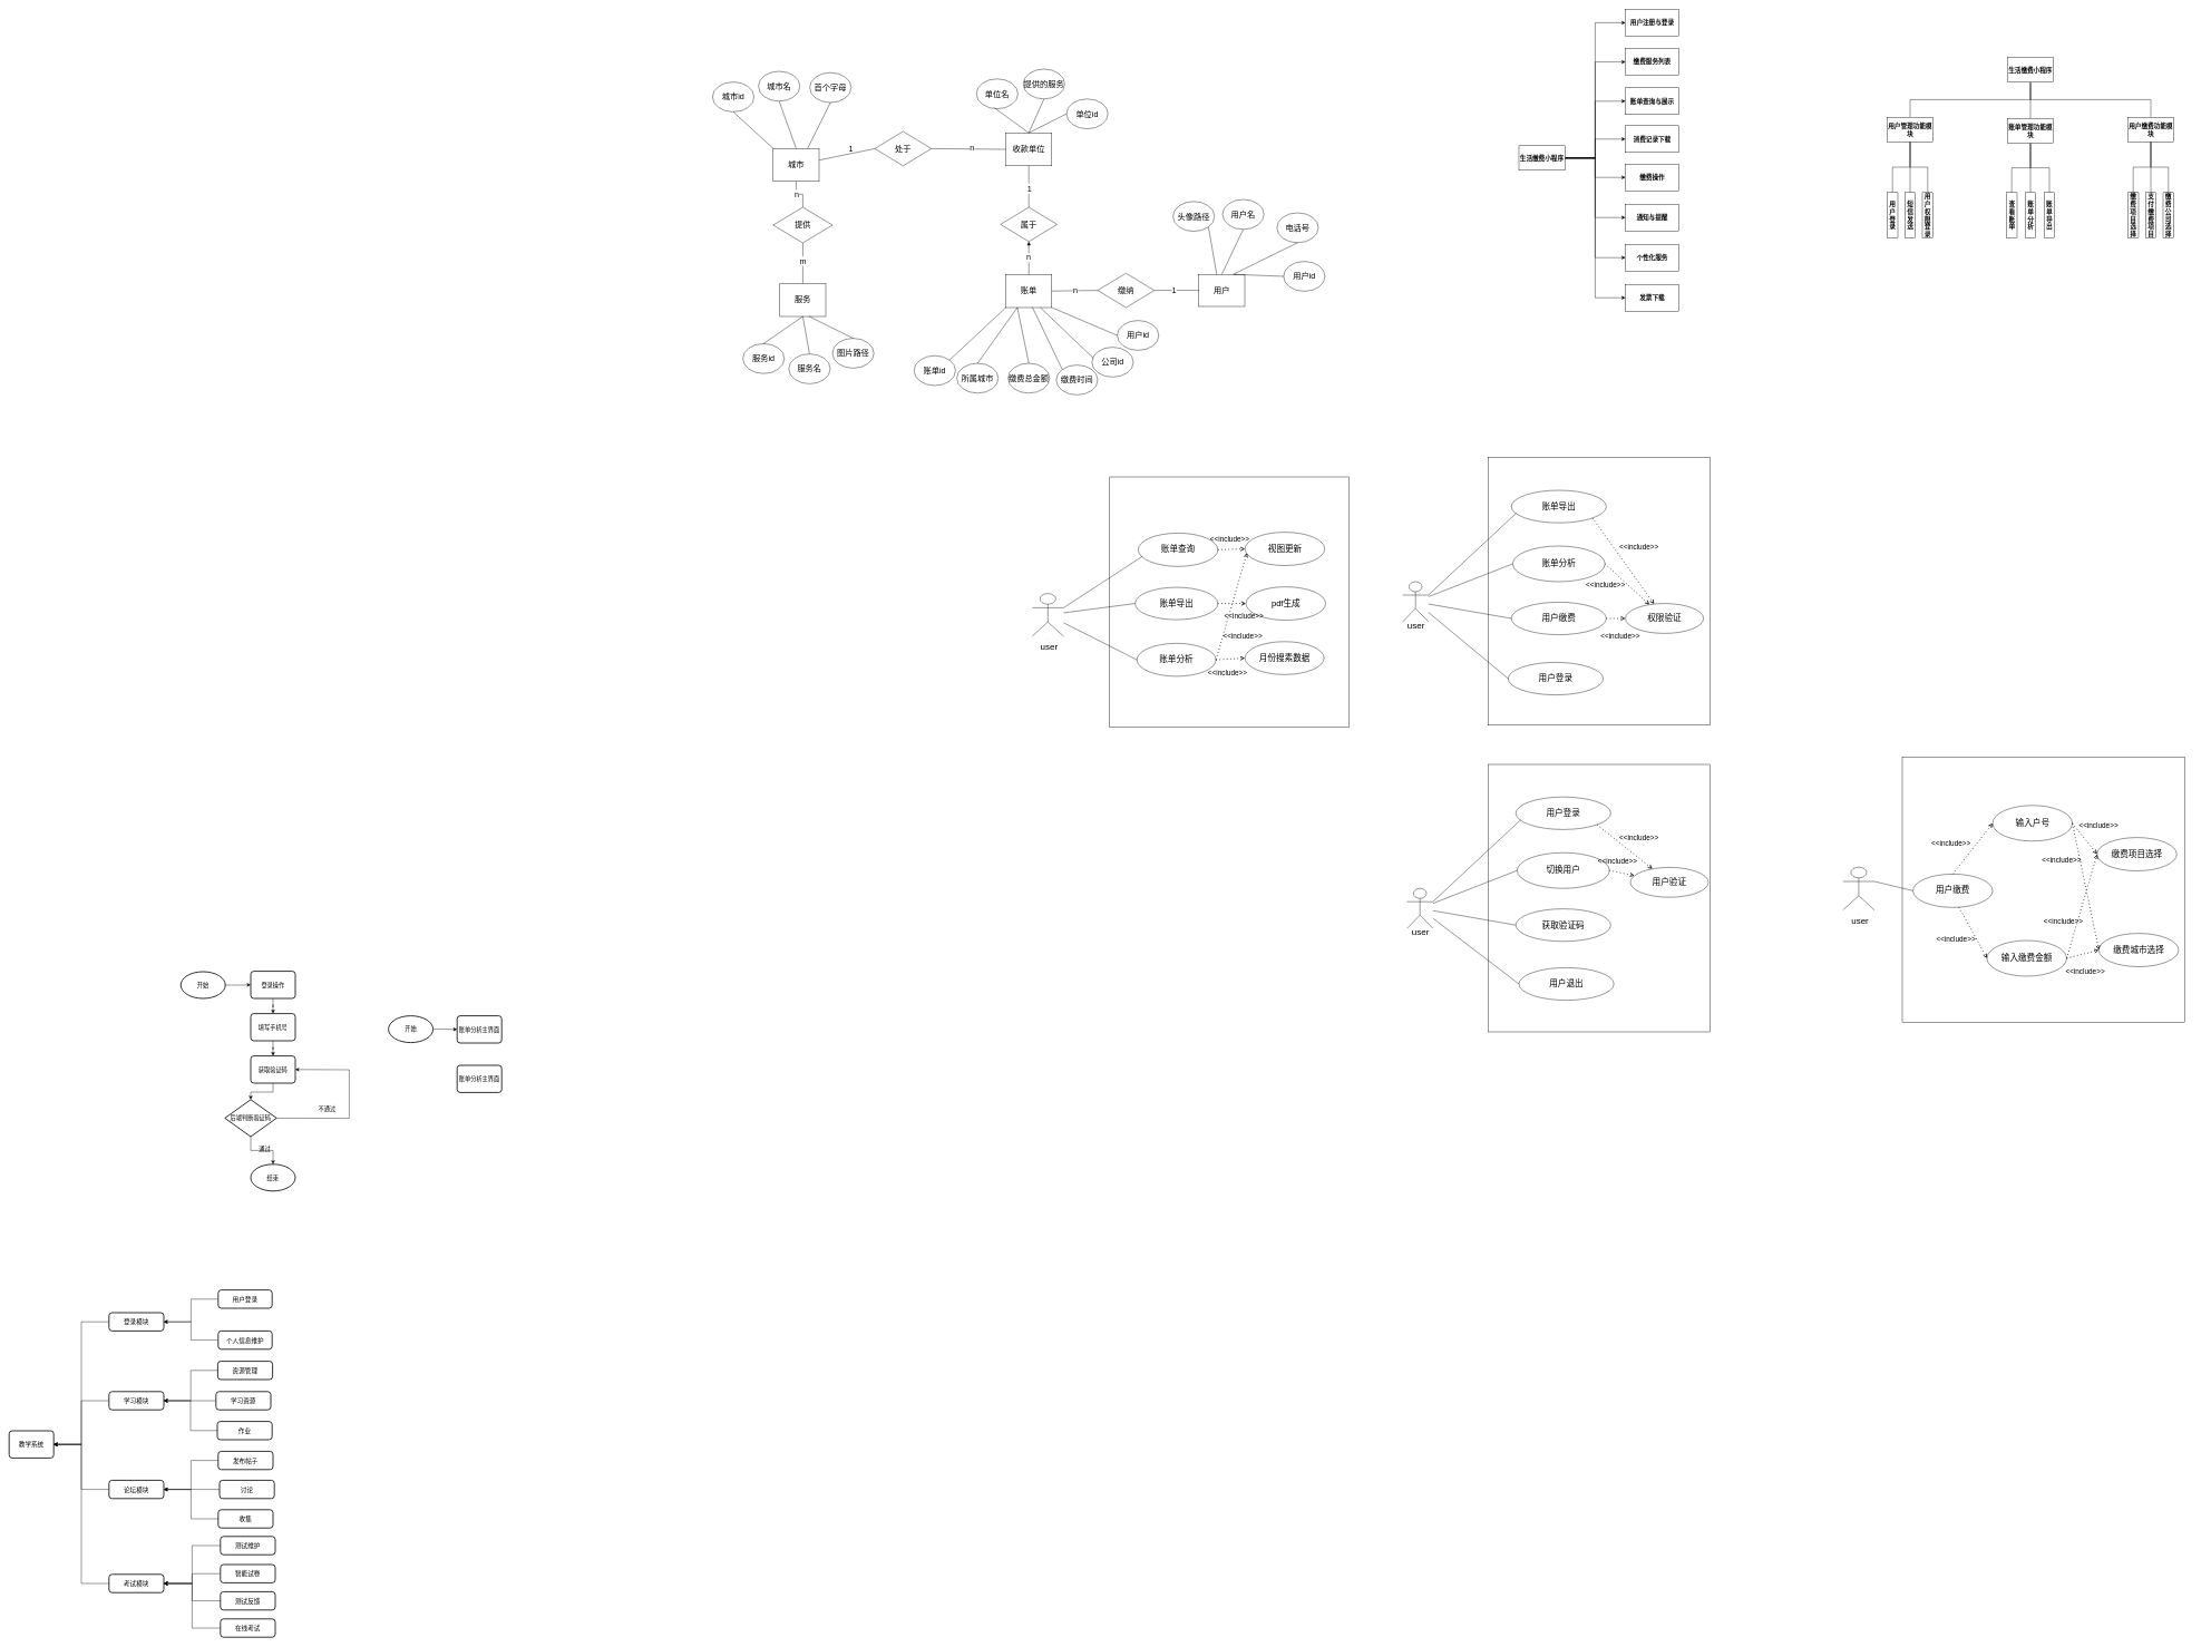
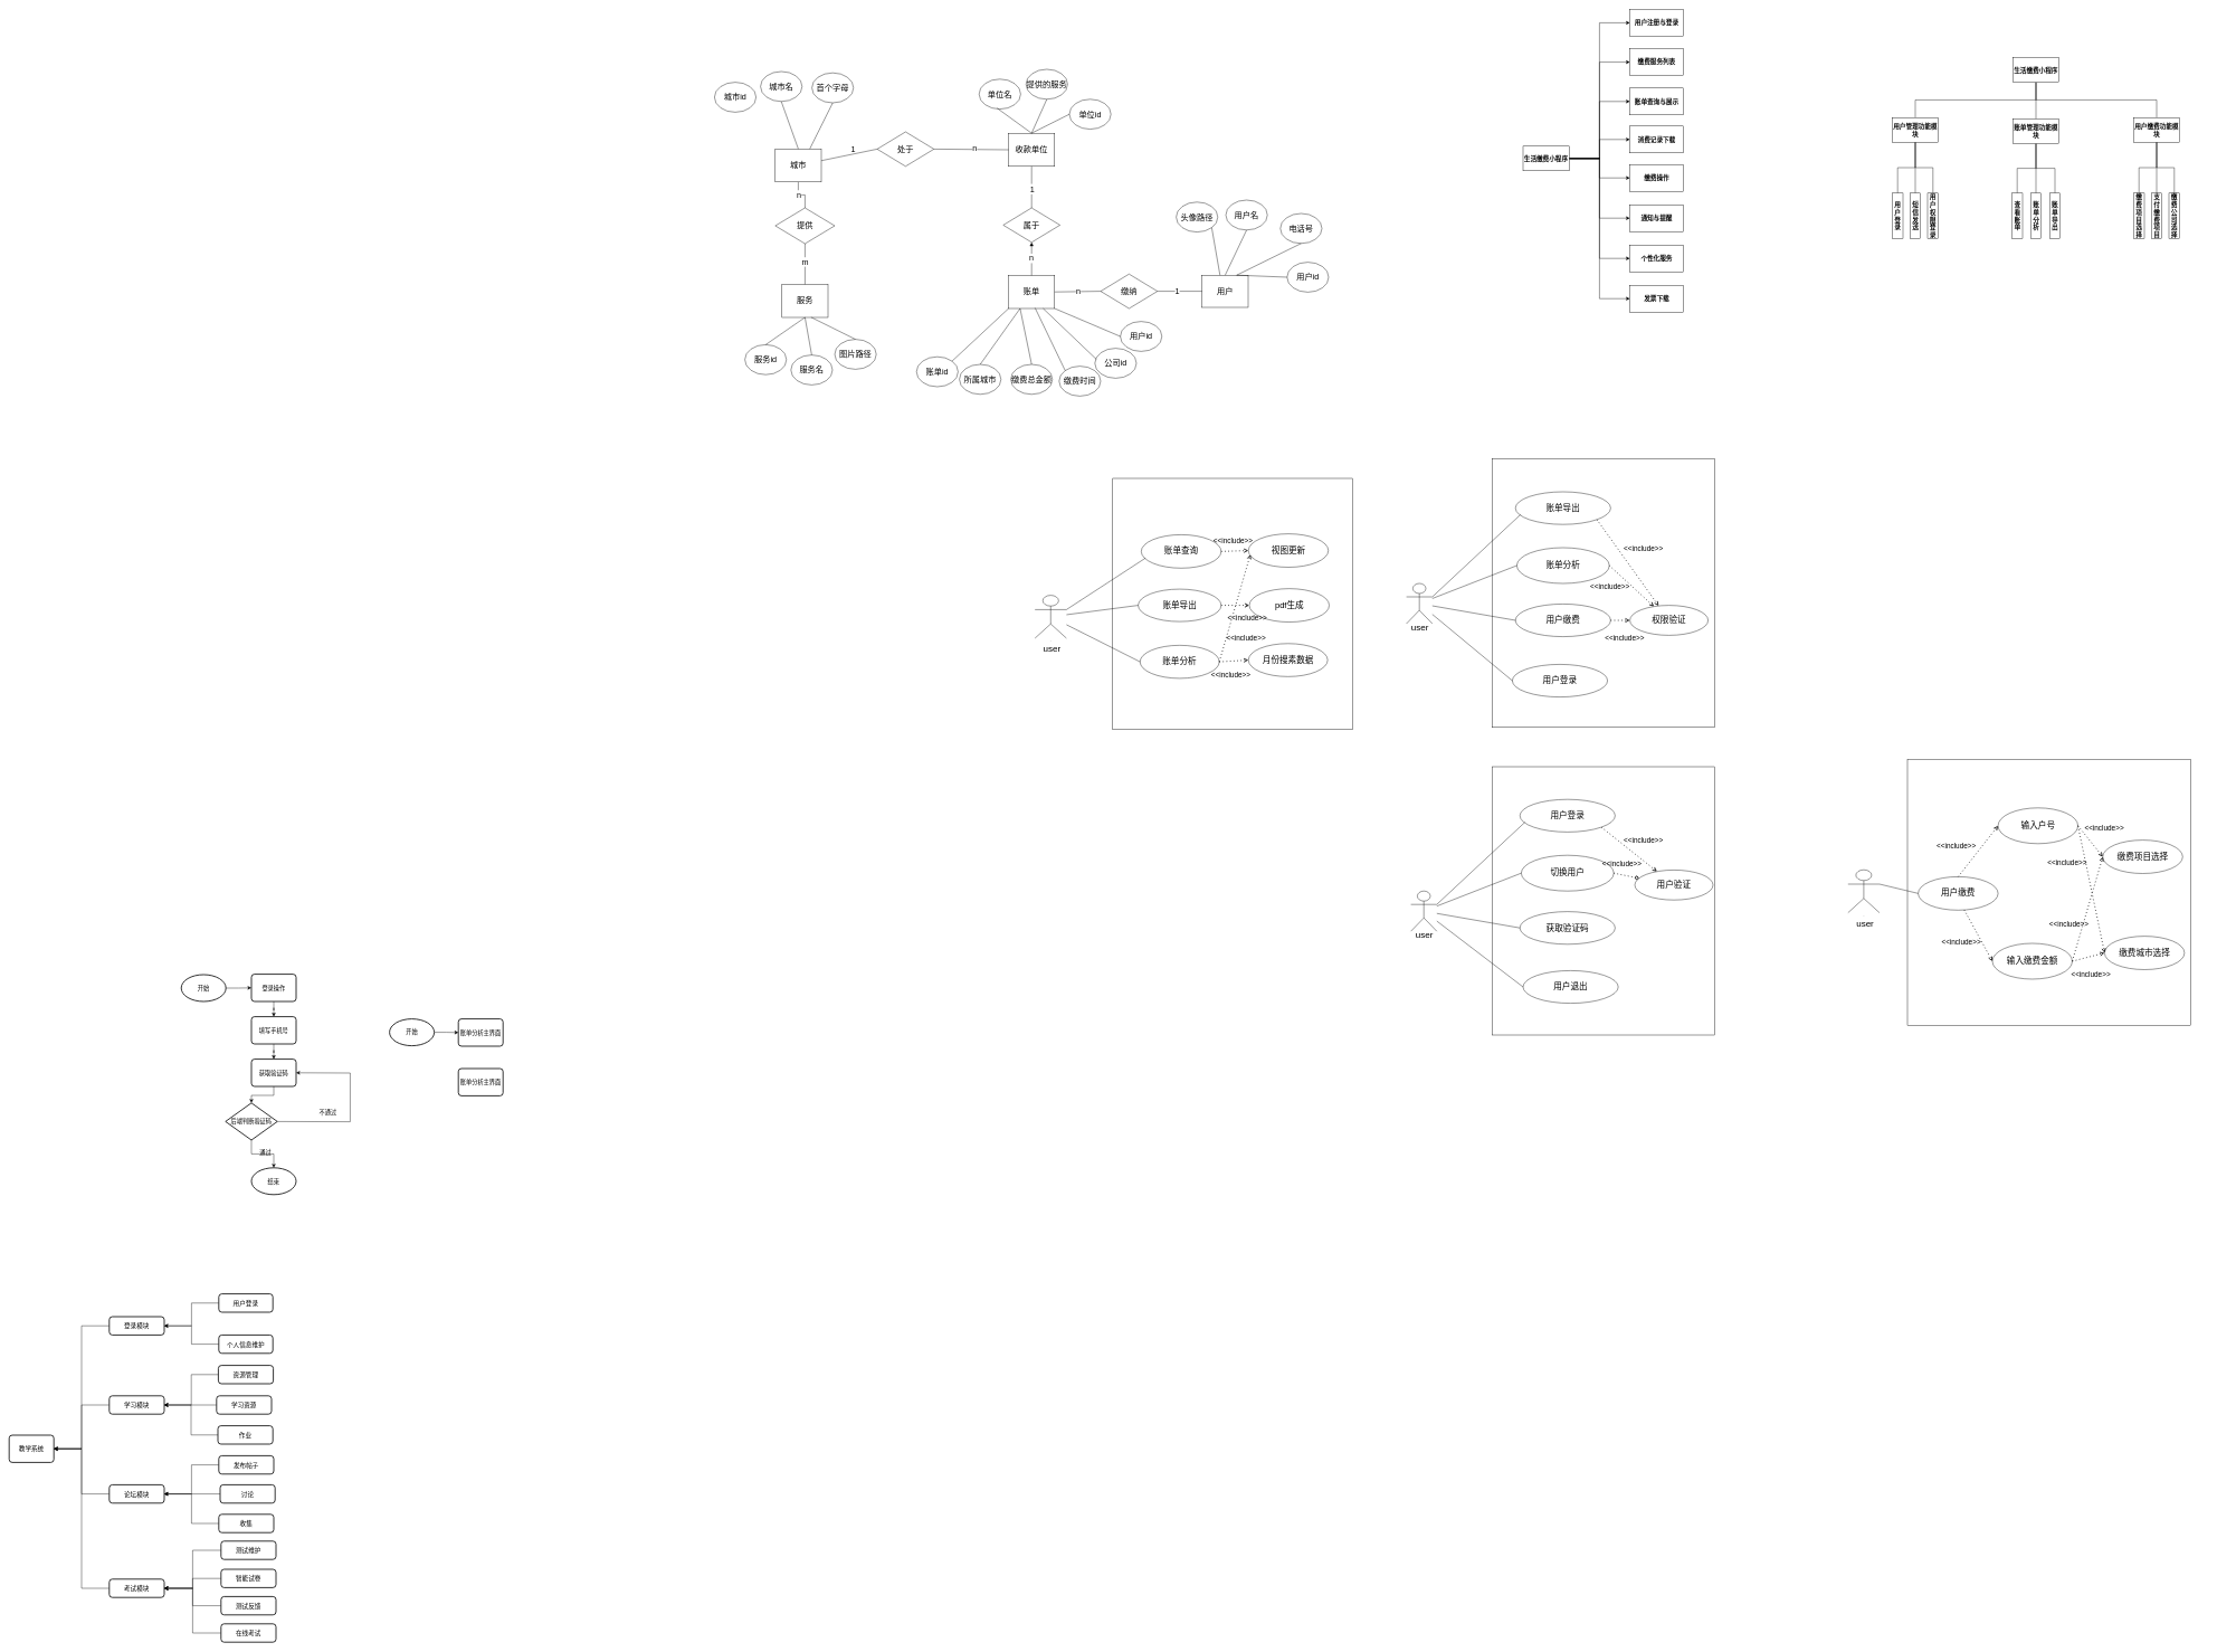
- <mxCell id="70" value="" style="endArrow=none;html=1;rounded=0;entryX=0.5;entryY=1;entryDx=0;entryDy=0;exitX=0;exitY=0;exitDx=0;exitDy=0;fontSize=18;" edge="1" parent="1" source="46" target="51"><mxGeometry width="50" height="50" relative="1" as="geometry"><mxPoint x="1647" y="467" as="sourcePoint" /><mxPoint x="1697" y="417" as="targetPoint" /></mxGeometry></mxCell>
- <mxCell id="139" value="" style="endArrow=open;dashed=1;html=1;dashPattern=1 3;strokeWidth=2;rounded=0;endFill=0;exitX=1;exitY=0.5;exitDx=0;exitDy=0;" edge="1" parent="127" source="130" target="133"><mxGeometry width="50" height="50" relative="1" as="geometry"><mxPoint x="436" y="145" as="sourcePoint" /><mxPoint x="598" y="337" as="targetPoint" /></mxGeometry></mxCell>
+ <mxCell id="139" value="" style="endArrow=diamond;dashed=1;html=1;dashPattern=1 3;strokeWidth=2;rounded=0;endFill=0;exitX=1;exitY=0.5;exitDx=0;exitDy=0;" edge="1" parent="127" source="130" target="133"><mxGeometry width="50" height="50" relative="1" as="geometry"><mxPoint x="436" y="145" as="sourcePoint" /><mxPoint x="598" y="337" as="targetPoint" /></mxGeometry></mxCell>
